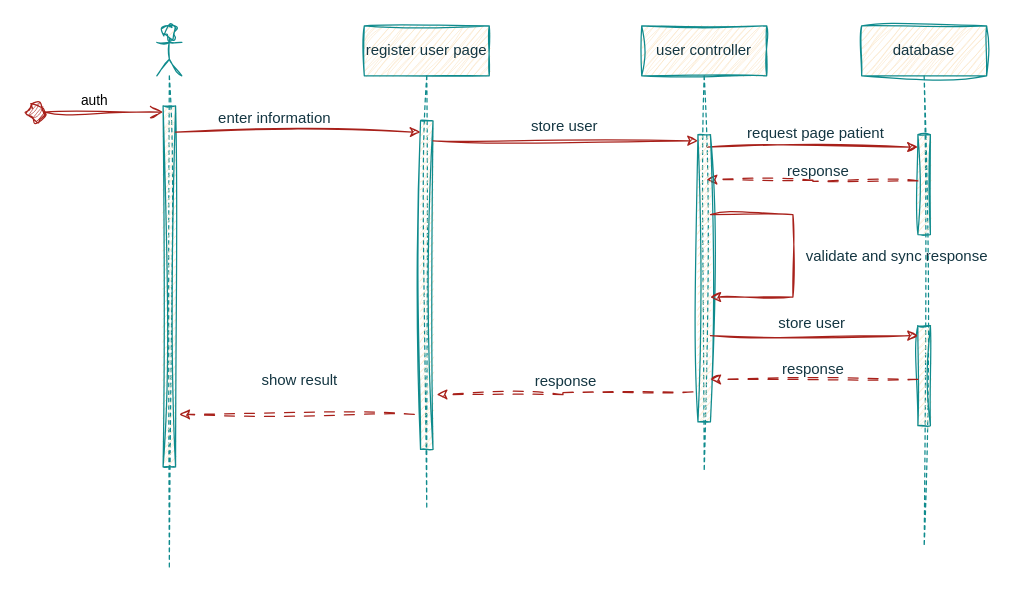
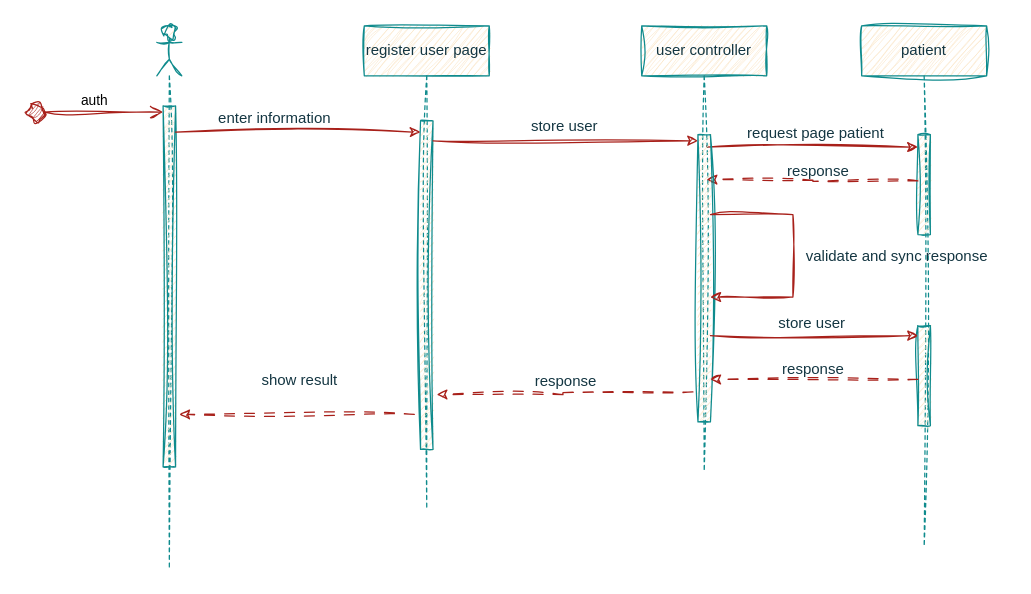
- <mxCell id="9" value="database" style="shape=umlLifeline;perimeter=lifelinePerimeter;whiteSpace=wrap;html=1;container=1;dropTarget=0;collapsible=0;recursiveResize=0;outlineConnect=0;portConstraint=eastwest;newEdgeStyle={&quot;curved&quot;:0,&quot;rounded&quot;:0};strokeColor=#0F8B8D;fontColor=#143642;fillColor=#FAE5C7;sketch=1;curveFitting=1;jiggle=2;labelBackgroundColor=none;" vertex="1" parent="1"><mxGeometry x="689" y="20" width="100" height="417" as="geometry" /></mxCell>
+ <mxCell id="9" value="patient" style="shape=umlLifeline;perimeter=lifelinePerimeter;whiteSpace=wrap;html=1;container=1;dropTarget=0;collapsible=0;recursiveResize=0;outlineConnect=0;portConstraint=eastwest;newEdgeStyle={&quot;curved&quot;:0,&quot;rounded&quot;:0};strokeColor=#0F8B8D;fontColor=#143642;fillColor=#FAE5C7;sketch=1;curveFitting=1;jiggle=2;labelBackgroundColor=none;" vertex="1" parent="1"><mxGeometry x="689" y="20" width="100" height="417" as="geometry" /></mxCell>
